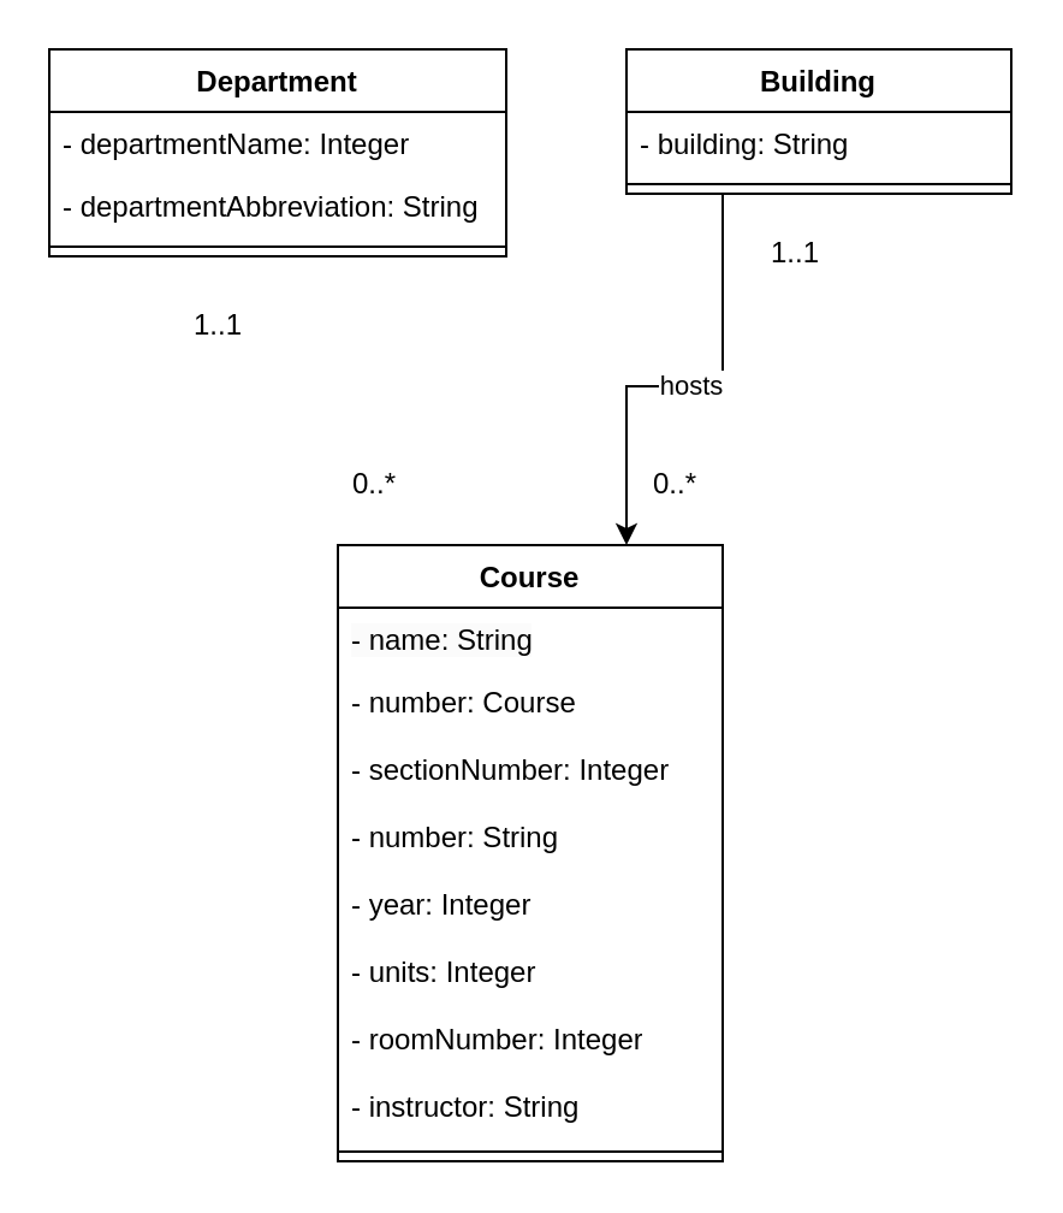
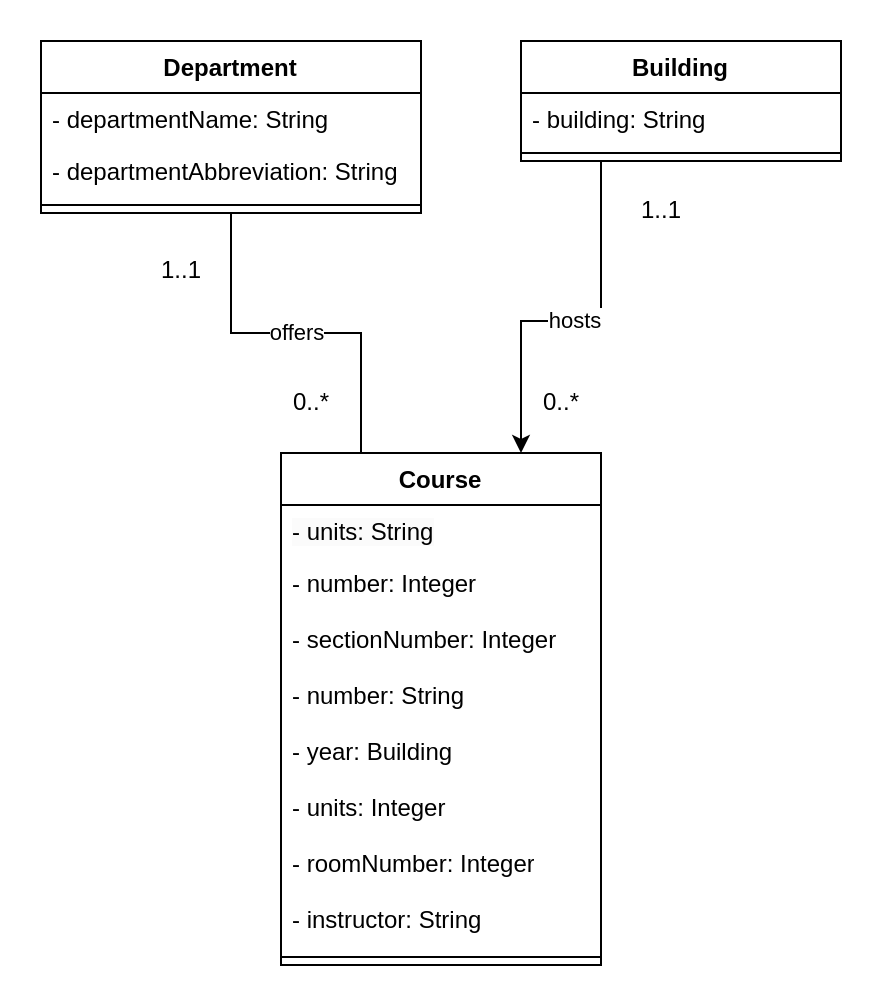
- <mxCell id="20" value="- departmentName: Integer" style="text;strokeColor=none;fillColor=none;align=left;verticalAlign=top;spacingLeft=4;spacingRight=4;overflow=hidden;rotatable=0;points=[[0,0.5],[1,0.5]];portConstraint=eastwest;whiteSpace=wrap;html=1;" parent="19" vertex="1"><mxGeometry y="26" width="190" height="26" as="geometry" /></mxCell>
+ <mxCell id="20" value="- departmentName: String" style="text;strokeColor=none;fillColor=none;align=left;verticalAlign=top;spacingLeft=4;spacingRight=4;overflow=hidden;rotatable=0;points=[[0,0.5],[1,0.5]];portConstraint=eastwest;whiteSpace=wrap;html=1;" parent="19" vertex="1"><mxGeometry y="26" width="190" height="26" as="geometry" /></mxCell>
+ <mxCell id="18" value="offers" style="edgeStyle=orthogonalEdgeStyle;rounded=0;orthogonalLoop=1;jettySize=auto;html=1;exitX=0.5;exitY=1;exitDx=0;exitDy=0;entryX=0.25;entryY=0;entryDx=0;entryDy=0;endArrow=none;startFill=0;" parent="1" source="19" target="2" edge="1"><mxGeometry relative="1" as="geometry" /></mxCell>
- <mxCell id="3" value="&lt;span style=&quot;color: rgb(0, 0, 0); font-family: Helvetica; font-size: 12px; font-style: normal; font-variant-ligatures: normal; font-variant-caps: normal; font-weight: 400; letter-spacing: normal; orphans: 2; text-align: left; text-indent: 0px; text-transform: none; widows: 2; word-spacing: 0px; -webkit-text-stroke-width: 0px; white-space: normal; background-color: rgb(251, 251, 251); text-decoration-thickness: initial; text-decoration-style: initial; text-decoration-color: initial; float: none; display: inline !important;&quot;&gt;- name: String&lt;/span&gt;" style="text;strokeColor=none;fillColor=none;align=left;verticalAlign=top;spacingLeft=4;spacingRight=4;overflow=hidden;rotatable=0;points=[[0,0.5],[1,0.5]];portConstraint=eastwest;whiteSpace=wrap;html=1;" parent="2" vertex="1"><mxGeometry y="26" width="160" height="26" as="geometry" /></mxCell>
+ <mxCell id="3" value="&lt;span style=&quot;color: rgb(0, 0, 0); font-family: Helvetica; font-size: 12px; font-style: normal; font-variant-ligatures: normal; font-variant-caps: normal; font-weight: 400; letter-spacing: normal; orphans: 2; text-align: left; text-indent: 0px; text-transform: none; widows: 2; word-spacing: 0px; -webkit-text-stroke-width: 0px; white-space: normal; background-color: rgb(251, 251, 251); text-decoration-thickness: initial; text-decoration-style: initial; text-decoration-color: initial; float: none; display: inline !important;&quot;&gt;- units: String&lt;/span&gt;" style="text;strokeColor=none;fillColor=none;align=left;verticalAlign=top;spacingLeft=4;spacingRight=4;overflow=hidden;rotatable=0;points=[[0,0.5],[1,0.5]];portConstraint=eastwest;whiteSpace=wrap;html=1;" parent="2" vertex="1"><mxGeometry y="26" width="160" height="26" as="geometry" /></mxCell>
- <mxCell id="4" value="- number: Course" style="text;strokeColor=none;fillColor=none;align=left;verticalAlign=top;spacingLeft=4;spacingRight=4;overflow=hidden;rotatable=0;points=[[0,0.5],[1,0.5]];portConstraint=eastwest;whiteSpace=wrap;html=1;" parent="2" vertex="1"><mxGeometry y="52" width="160" height="28" as="geometry" /></mxCell>
+ <mxCell id="4" value="- number: Integer" style="text;strokeColor=none;fillColor=none;align=left;verticalAlign=top;spacingLeft=4;spacingRight=4;overflow=hidden;rotatable=0;points=[[0,0.5],[1,0.5]];portConstraint=eastwest;whiteSpace=wrap;html=1;" parent="2" vertex="1"><mxGeometry y="52" width="160" height="28" as="geometry" /></mxCell>
- <mxCell id="7" value="- year: Integer" style="text;strokeColor=none;fillColor=none;align=left;verticalAlign=top;spacingLeft=4;spacingRight=4;overflow=hidden;rotatable=0;points=[[0,0.5],[1,0.5]];portConstraint=eastwest;whiteSpace=wrap;html=1;" parent="2" vertex="1"><mxGeometry y="136" width="160" height="28" as="geometry" /></mxCell>
+ <mxCell id="7" value="- year: Building" style="text;strokeColor=none;fillColor=none;align=left;verticalAlign=top;spacingLeft=4;spacingRight=4;overflow=hidden;rotatable=0;points=[[0,0.5],[1,0.5]];portConstraint=eastwest;whiteSpace=wrap;html=1;" parent="2" vertex="1"><mxGeometry y="136" width="160" height="28" as="geometry" /></mxCell>
